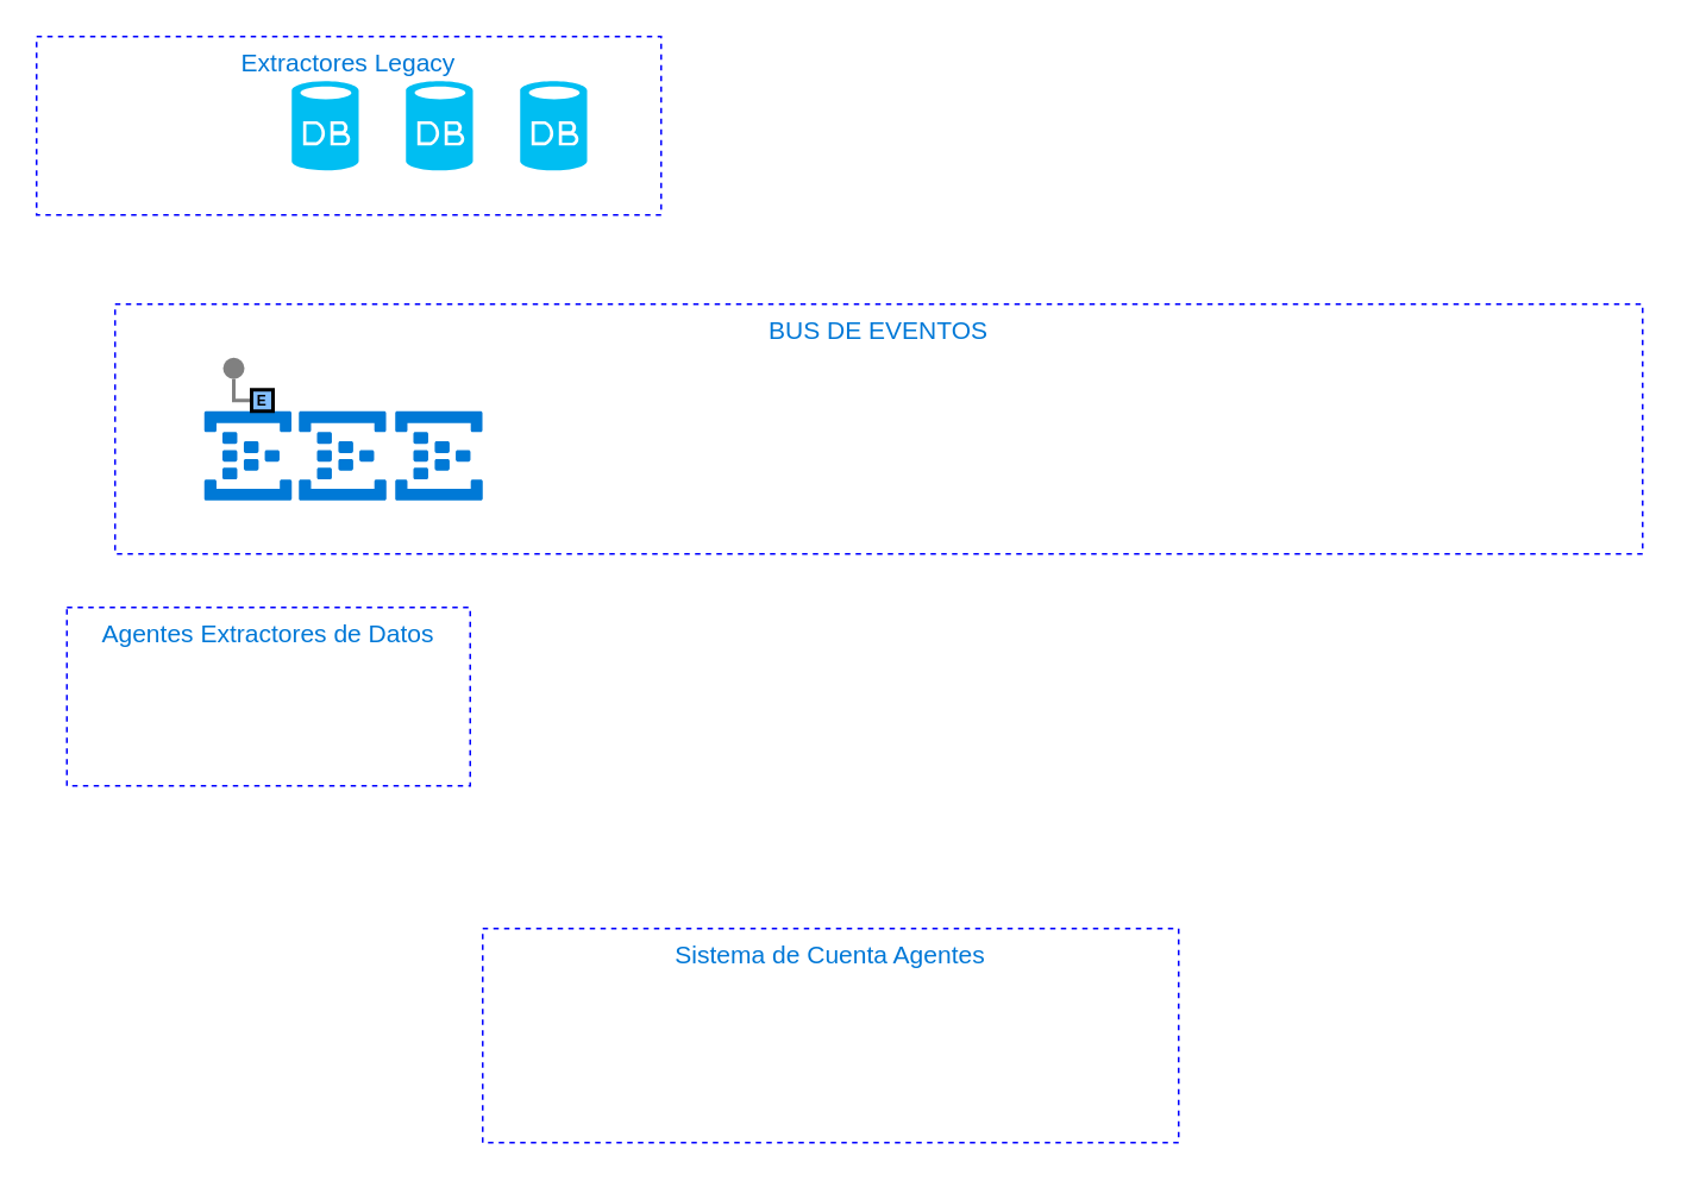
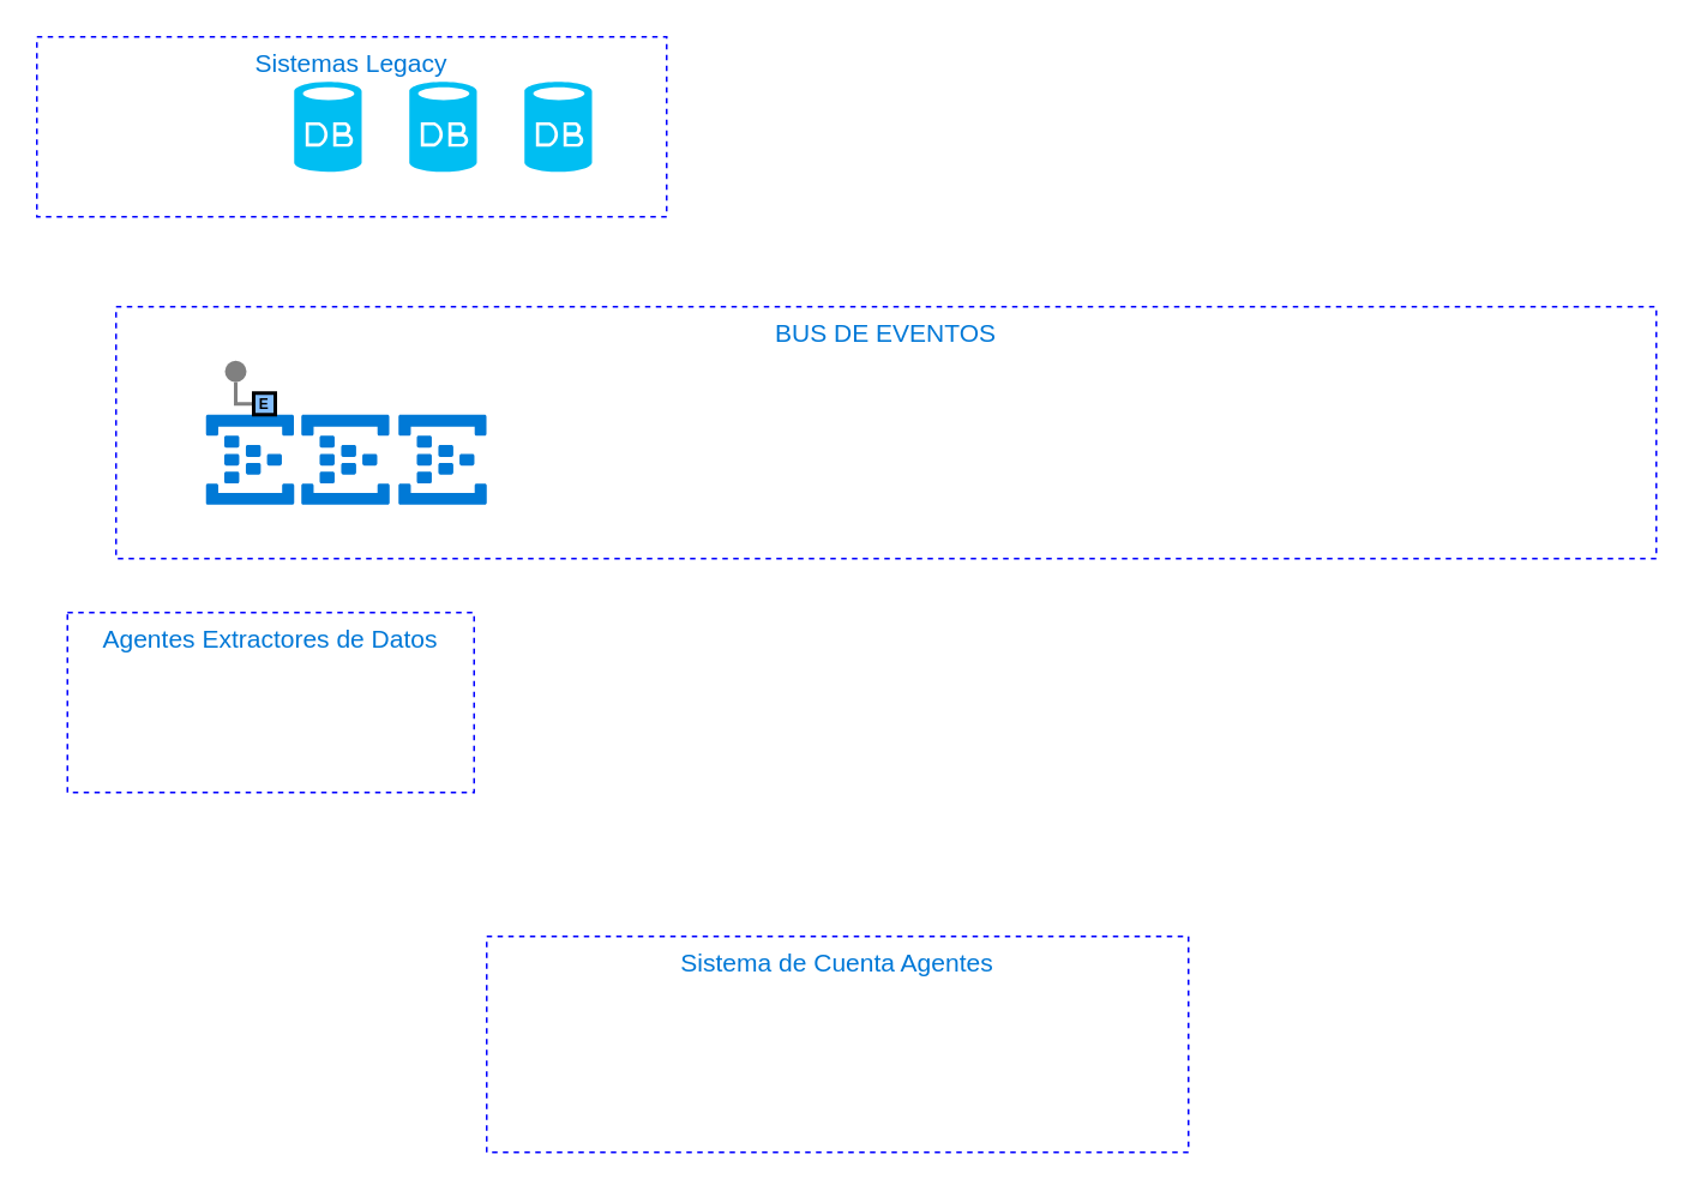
- <mxCell id="6" value="Extractores Legacy" style="shape=rect;fillColor=none;strokeColor=#0000FF;dashed=1;fontSize=14;align=center;html=1;verticalAlign=top;fontColor=#0078D7;whiteSpace=wrap;" vertex="1" parent="1"><mxGeometry x="20" y="20" width="350" height="100" as="geometry" /></mxCell>
+ <mxCell id="6" value="Sistemas Legacy" style="shape=rect;fillColor=none;strokeColor=#0000FF;dashed=1;fontSize=14;align=center;html=1;verticalAlign=top;fontColor=#0078D7;whiteSpace=wrap;" vertex="1" parent="1"><mxGeometry x="20" y="20" width="350" height="100" as="geometry" /></mxCell>
